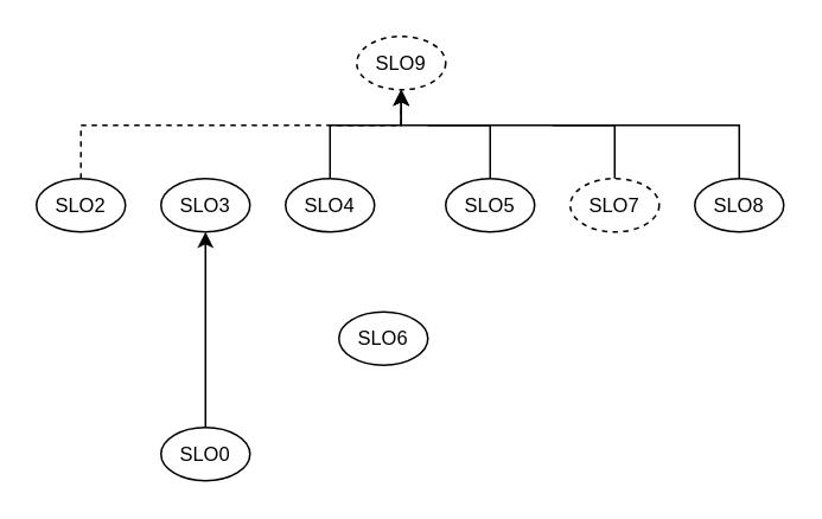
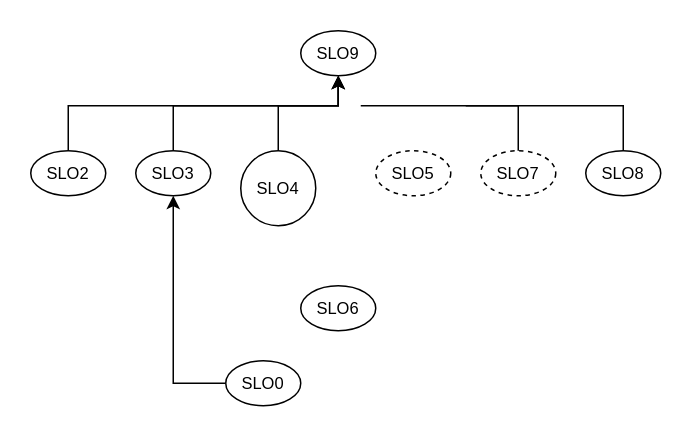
- <mxCell id="15" value="SLO9" style="ellipse;whiteSpace=wrap;html=1;fontSize=11;dashed=1;" parent="1" vertex="1"><mxGeometry x="200" y="20" width="50" height="30" as="geometry" /></mxCell>
+ <mxCell id="15" value="SLO9" style="ellipse;whiteSpace=wrap;html=1;fontSize=11;" parent="1" vertex="1"><mxGeometry x="200" y="20" width="50" height="30" as="geometry" /></mxCell>
- <mxCell id="5" style="edgeStyle=orthogonalEdgeStyle;rounded=0;orthogonalLoop=1;jettySize=auto;html=1;entryX=0.5;entryY=1;entryDx=0;entryDy=0;dashed=1;" edge="1" parent="1" source="6" target="15"><mxGeometry relative="1" as="geometry"><Array as="points"><mxPoint x="45" y="70" /><mxPoint x="225" y="70" /></Array></mxGeometry></mxCell>
+ <mxCell id="5" style="edgeStyle=orthogonalEdgeStyle;rounded=0;orthogonalLoop=1;jettySize=auto;html=1;entryX=0.5;entryY=1;entryDx=0;entryDy=0;" edge="1" parent="1" source="6" target="15"><mxGeometry relative="1" as="geometry"><Array as="points"><mxPoint x="45" y="70" /><mxPoint x="225" y="70" /></Array></mxGeometry></mxCell>
- <mxCell id="9" style="edgeStyle=orthogonalEdgeStyle;rounded=0;orthogonalLoop=1;jettySize=auto;html=1;entryX=0.5;entryY=1;entryDx=0;entryDy=0;" edge="1" parent="1" source="10" target="15"><mxGeometry relative="1" as="geometry"><Array as="points"><mxPoint x="275" y="70" /><mxPoint x="225" y="70" /></Array></mxGeometry></mxCell>
+ <mxCell id="11" style="edgeStyle=orthogonalEdgeStyle;rounded=0;orthogonalLoop=1;jettySize=auto;html=1;" edge="1" parent="1" source="12" target="15"><mxGeometry relative="1" as="geometry"><Array as="points"><mxPoint x="115" y="70" /><mxPoint x="225" y="70" /></Array></mxGeometry></mxCell>
- <mxCell id="8" value="SLO4" style="ellipse;whiteSpace=wrap;html=1;fontSize=11;" parent="1" vertex="1"><mxGeometry x="160" y="100" width="50" height="30" as="geometry" /></mxCell>
+ <mxCell id="8" value="SLO4" style="ellipse;whiteSpace=wrap;html=1;fontSize=11;" parent="1" vertex="1"><mxGeometry x="160" y="100" width="50" height="50" as="geometry" /></mxCell>
- <mxCell id="10" value="SLO5" style="ellipse;whiteSpace=wrap;html=1;fontSize=11;" parent="1" vertex="1"><mxGeometry x="250" y="100" width="50" height="30" as="geometry" /></mxCell>
+ <mxCell id="10" value="SLO5" style="ellipse;whiteSpace=wrap;html=1;fontSize=11;dashed=1;" parent="1" vertex="1"><mxGeometry x="250" y="100" width="50" height="30" as="geometry" /></mxCell>
- <mxCell id="4" value="SLO6" style="ellipse;whiteSpace=wrap;html=1;fontSize=11;" parent="1" vertex="1"><mxGeometry x="190" y="175" width="50" height="30" as="geometry" /></mxCell>
+ <mxCell id="4" value="SLO6" style="ellipse;whiteSpace=wrap;html=1;fontSize=11;" parent="1" vertex="1"><mxGeometry x="200" y="190" width="50" height="30" as="geometry" /></mxCell>
- <mxCell id="3" value="SLO0" style="ellipse;whiteSpace=wrap;html=1;fontSize=11;" parent="1" vertex="1"><mxGeometry x="90" y="240" width="50" height="30" as="geometry" /></mxCell>
+ <mxCell id="3" value="SLO0" style="ellipse;whiteSpace=wrap;html=1;fontSize=11;" parent="1" vertex="1"><mxGeometry x="150" y="240" width="50" height="30" as="geometry" /></mxCell>
